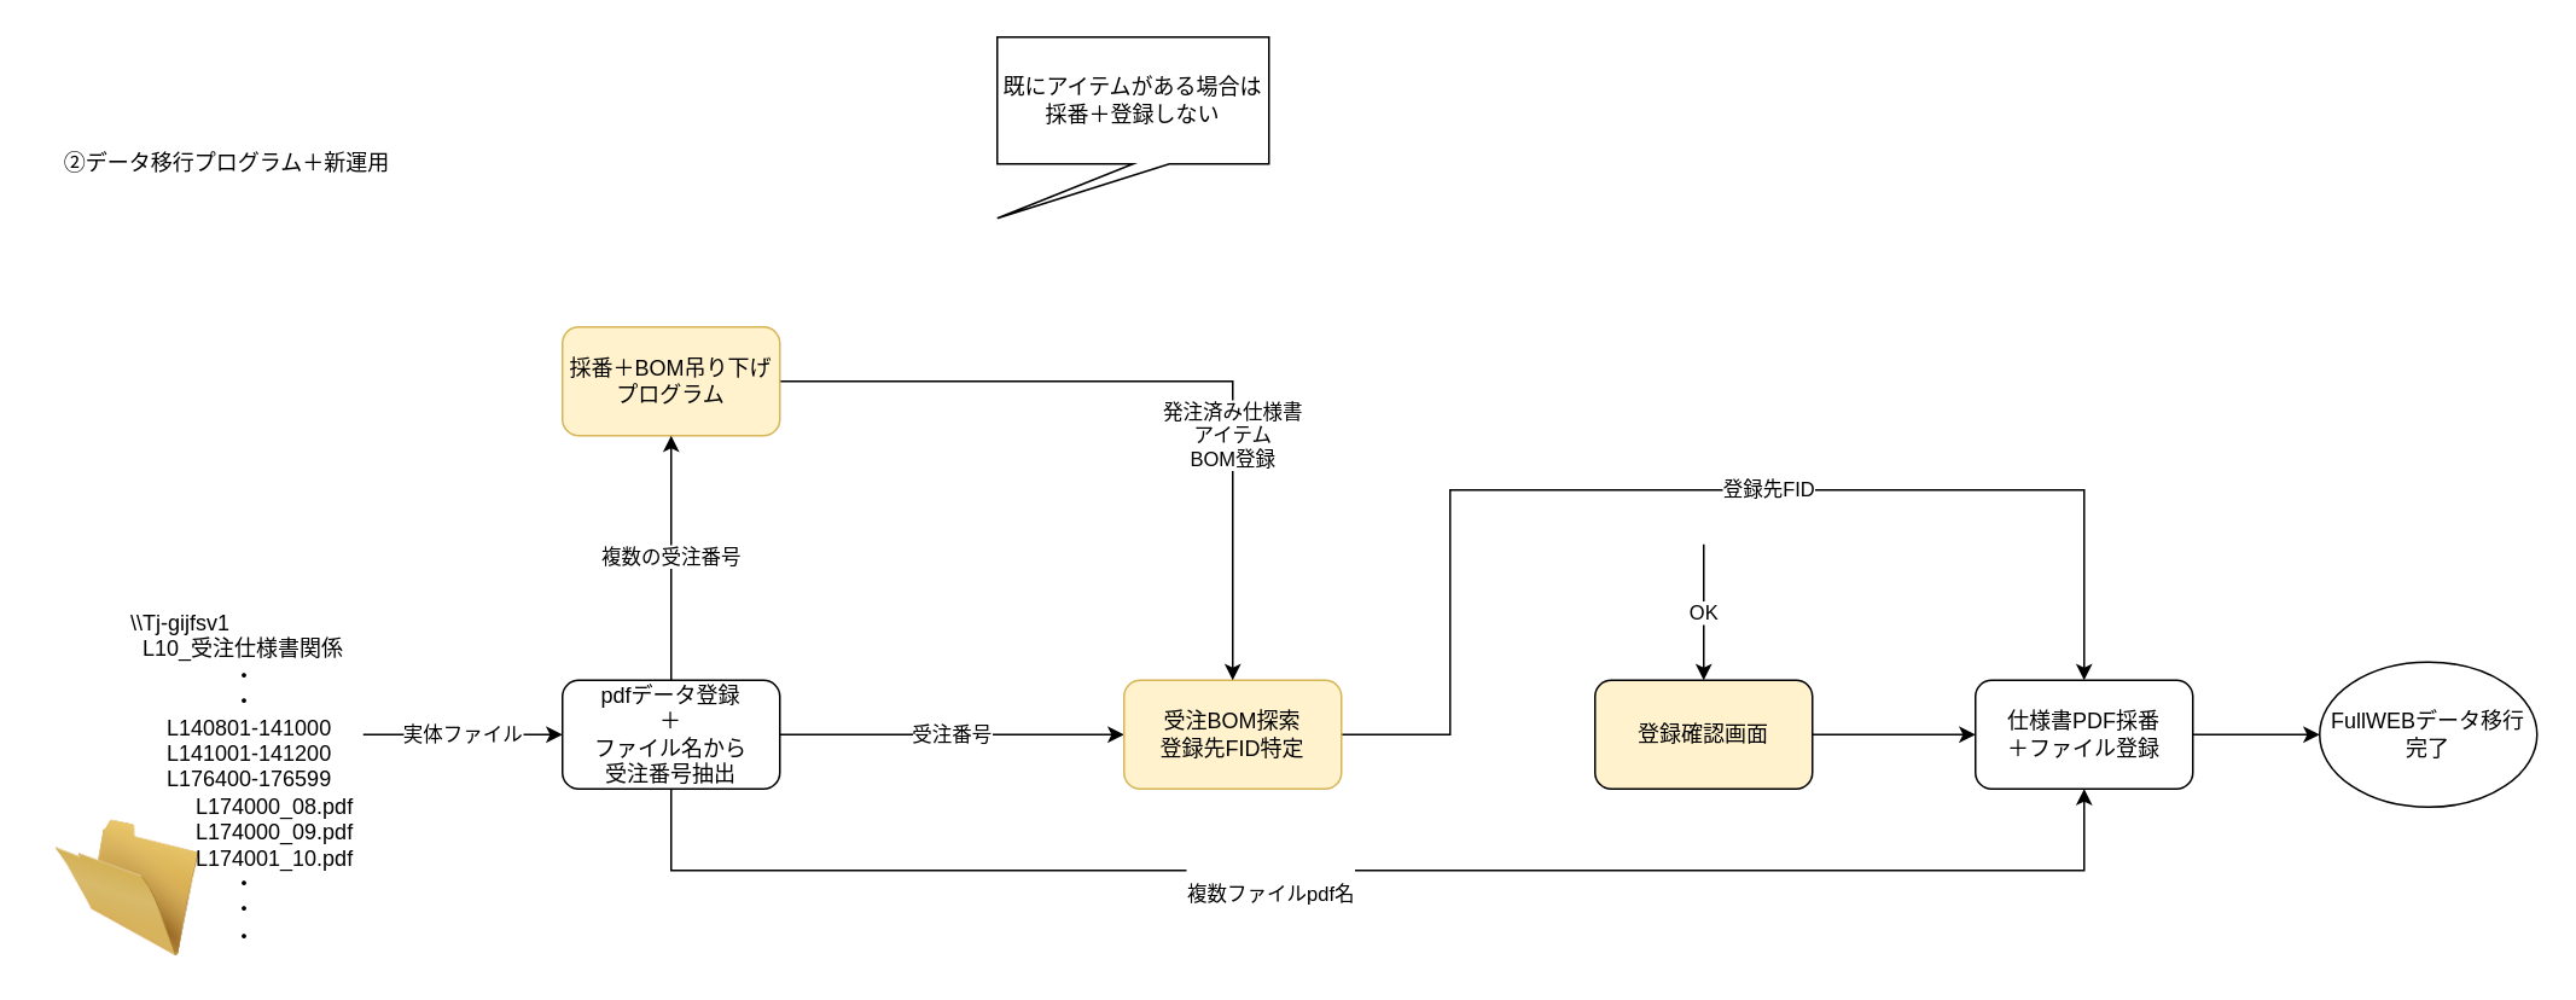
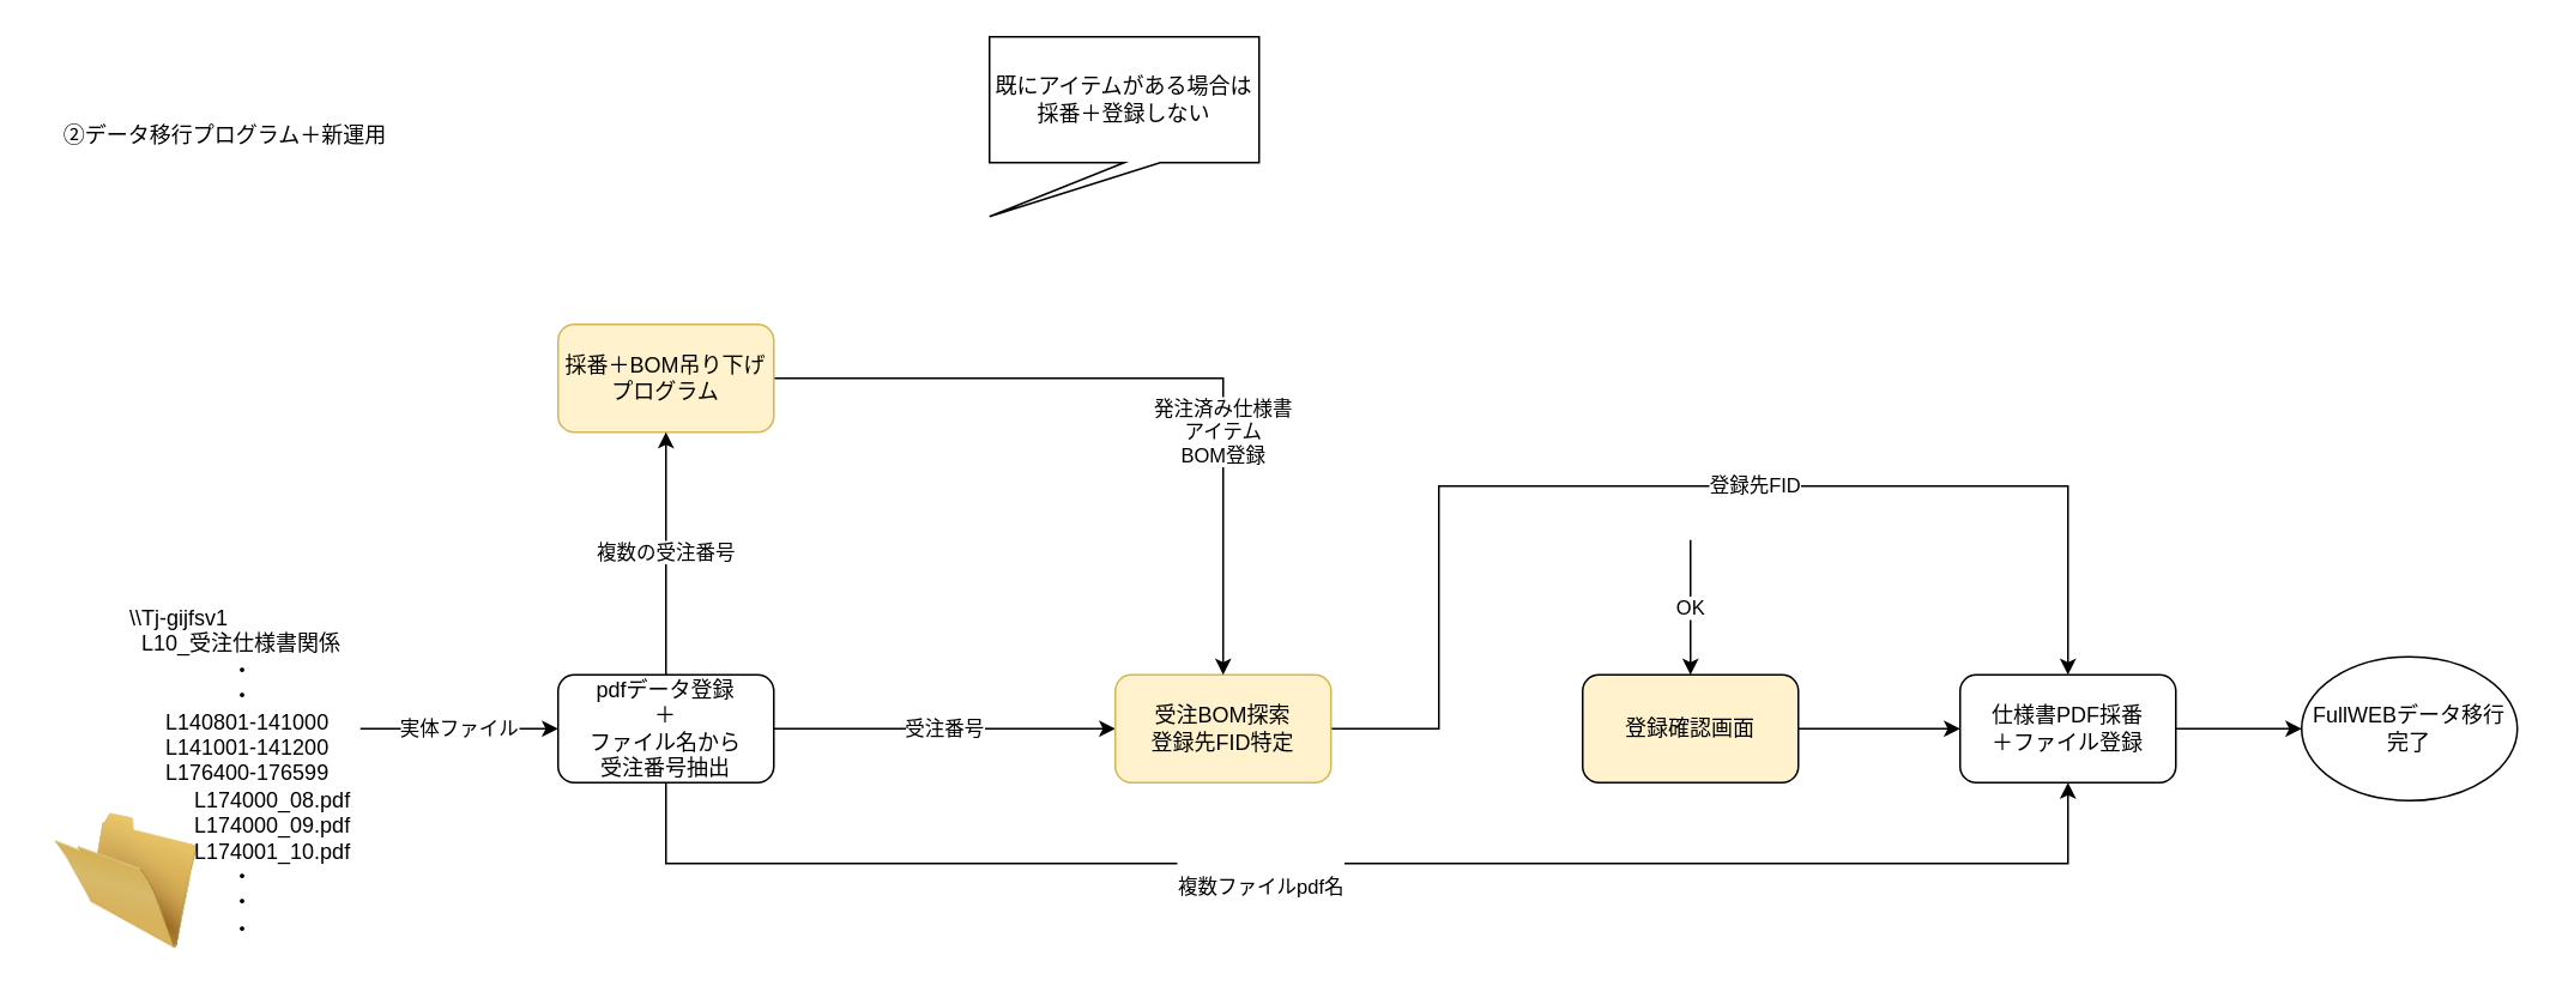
- <mxCell id="8" value="②データ移行プログラム＋新運用" style="text;html=1;strokeColor=none;fillColor=none;align=center;verticalAlign=middle;whiteSpace=wrap;rounded=0;" vertex="1" parent="1"><mxGeometry x="20" y="80" width="210" height="20" as="geometry" /></mxCell>
+ <mxCell id="8" value="②データ移行プログラム＋新運用" style="text;html=1;strokeColor=none;fillColor=none;align=center;verticalAlign=middle;whiteSpace=wrap;rounded=0;" vertex="1" parent="1"><mxGeometry x="20" y="65" width="210" height="20" as="geometry" /></mxCell>
